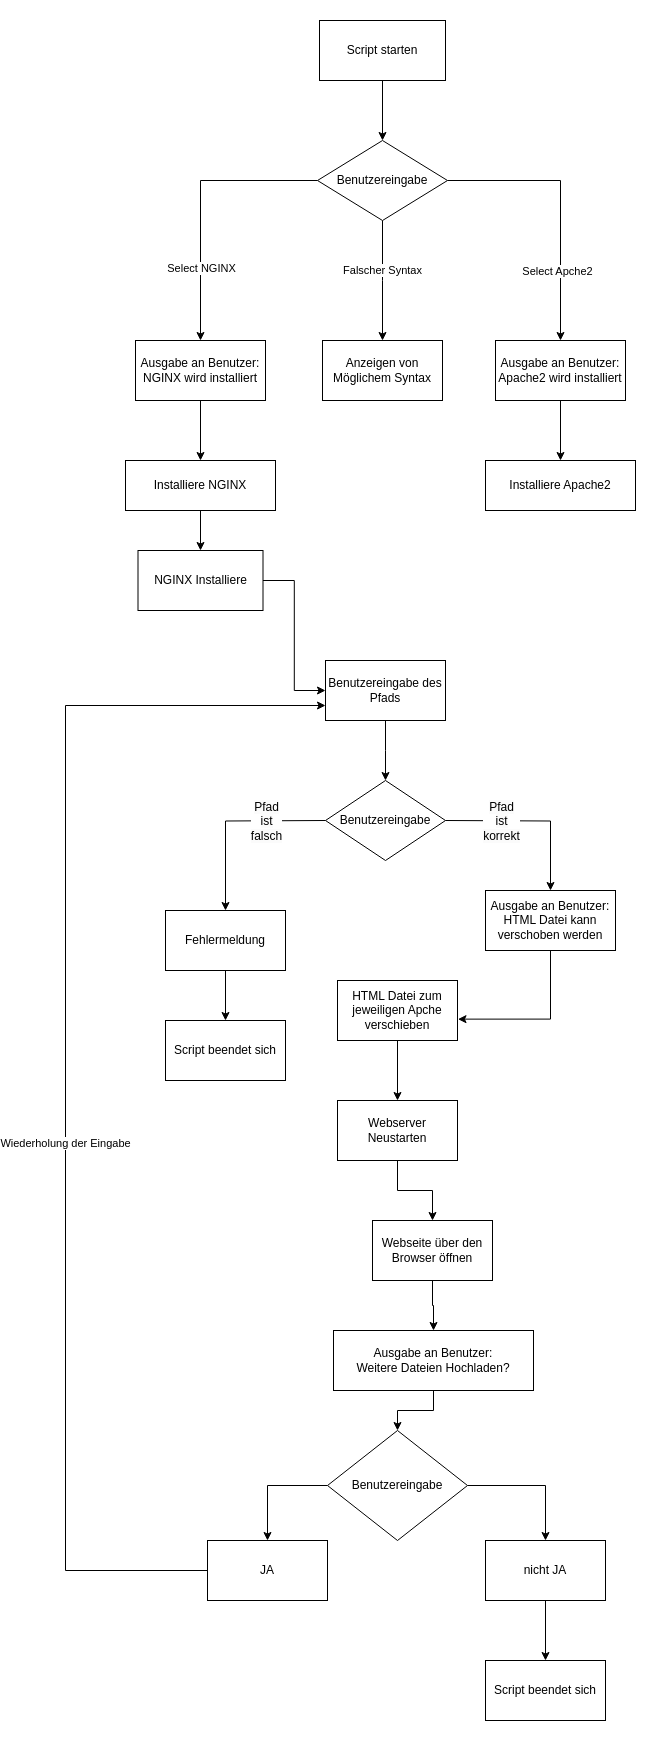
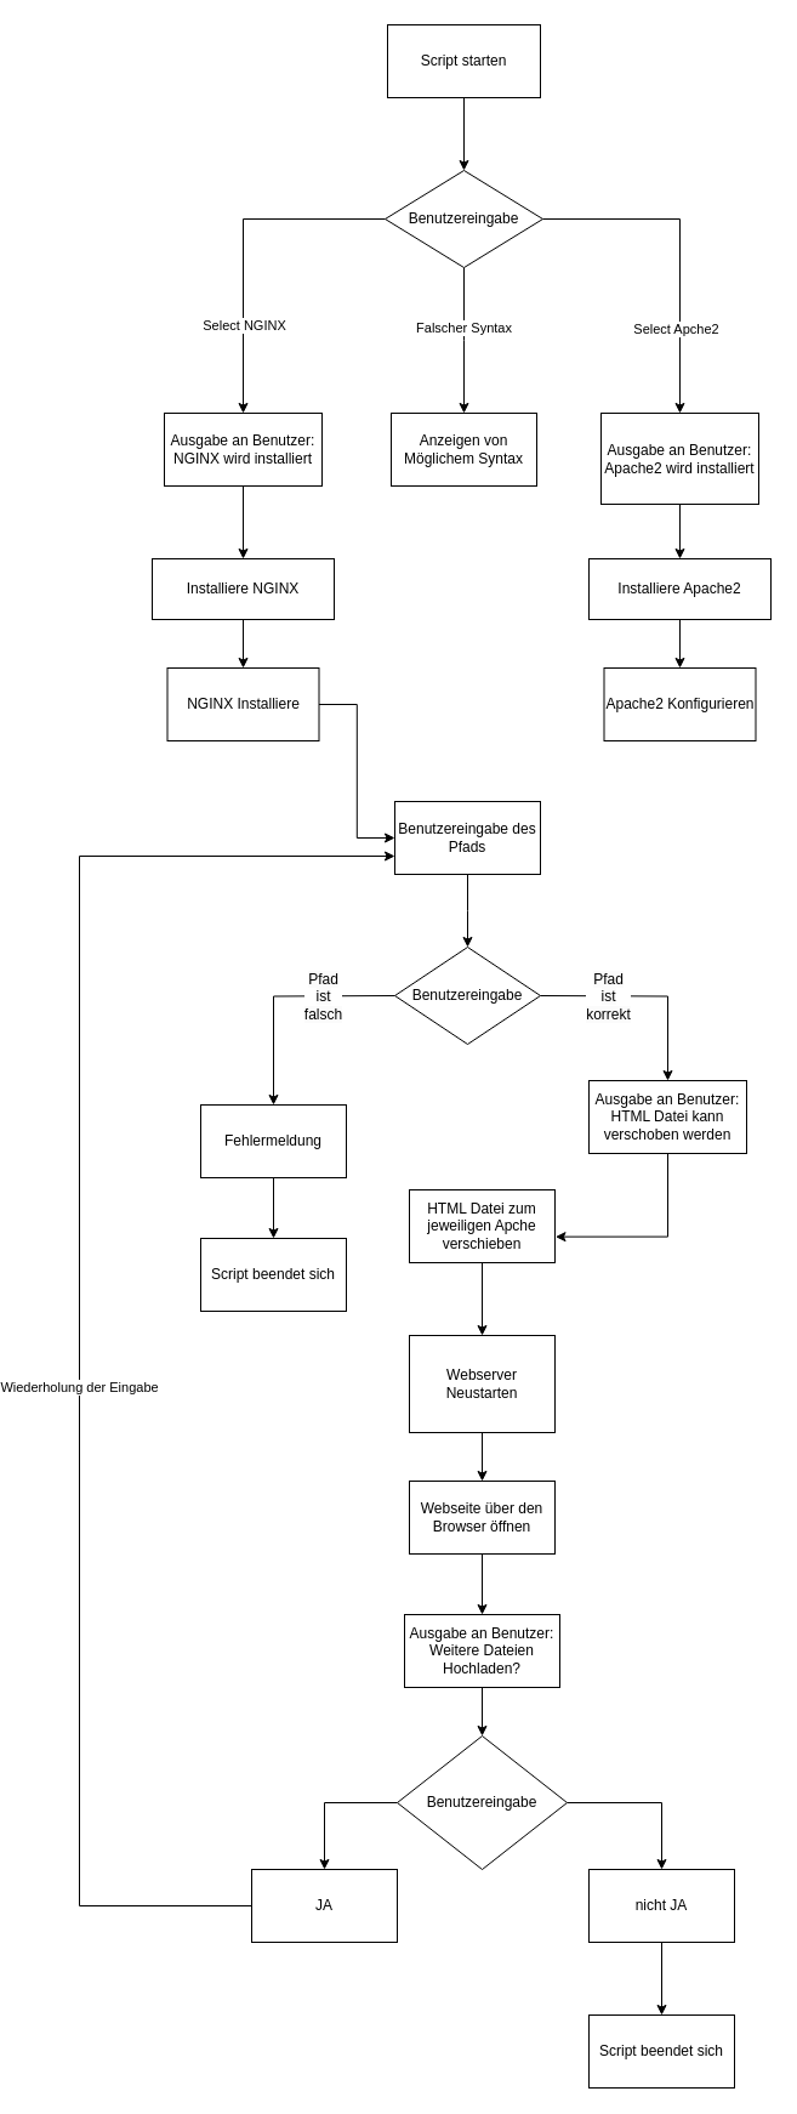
- <mxCell id="7" value="Ausgabe an Benutzer:&lt;br&gt;Apache2 wird installiert" style="rounded=0;whiteSpace=wrap;html=1;" vertex="1" parent="1"><mxGeometry x="450" y="340" width="130" height="60" as="geometry" /></mxCell>
+ <mxCell id="7" value="Ausgabe an Benutzer:&lt;br&gt;Apache2 wird installiert" style="rounded=0;whiteSpace=wrap;html=1;" vertex="1" parent="1"><mxGeometry x="450" y="340" width="130" height="75" as="geometry" /></mxCell>
+ <mxCell id="18" style="edgeStyle=orthogonalEdgeStyle;rounded=0;orthogonalLoop=1;jettySize=auto;html=1;entryX=0.5;entryY=0;entryDx=0;entryDy=0;" edge="1" parent="1" source="19" target="22"><mxGeometry relative="1" as="geometry" /></mxCell>
+ <mxCell id="22" value="Apache2 Konfigurieren" style="rounded=0;whiteSpace=wrap;html=1;" vertex="1" parent="1"><mxGeometry x="452.5" y="550" width="125" height="60" as="geometry" /></mxCell>
- <mxCell id="28" value="Webserver Neustarten" style="rounded=0;whiteSpace=wrap;html=1;" vertex="1" parent="1"><mxGeometry x="292" y="1100" width="120" height="60" as="geometry" /></mxCell>
+ <mxCell id="28" value="Webserver Neustarten" style="rounded=0;whiteSpace=wrap;html=1;" vertex="1" parent="1"><mxGeometry x="292" y="1100" width="120" height="80" as="geometry" /></mxCell>
- <mxCell id="30" value="Webseite über den Browser öffnen" style="rounded=0;whiteSpace=wrap;html=1;" vertex="1" parent="1"><mxGeometry x="327" y="1220" width="120" height="60" as="geometry" /></mxCell>
+ <mxCell id="30" value="Webseite über den Browser öffnen" style="rounded=0;whiteSpace=wrap;html=1;" vertex="1" parent="1"><mxGeometry x="292" y="1220" width="120" height="60" as="geometry" /></mxCell>
- <mxCell id="45" value="Ausgabe an Benutzer:&lt;div&gt;Weitere Dateien Hochladen?&lt;/div&gt;" style="rounded=0;whiteSpace=wrap;html=1;" vertex="1" parent="1"><mxGeometry x="288" y="1330" width="200" height="60" as="geometry" /></mxCell>
+ <mxCell id="45" value="Ausgabe an Benutzer:&lt;div&gt;Weitere Dateien Hochladen?&lt;/div&gt;" style="rounded=0;whiteSpace=wrap;html=1;" vertex="1" parent="1"><mxGeometry x="288" y="1330" width="128" height="60" as="geometry" /></mxCell>
